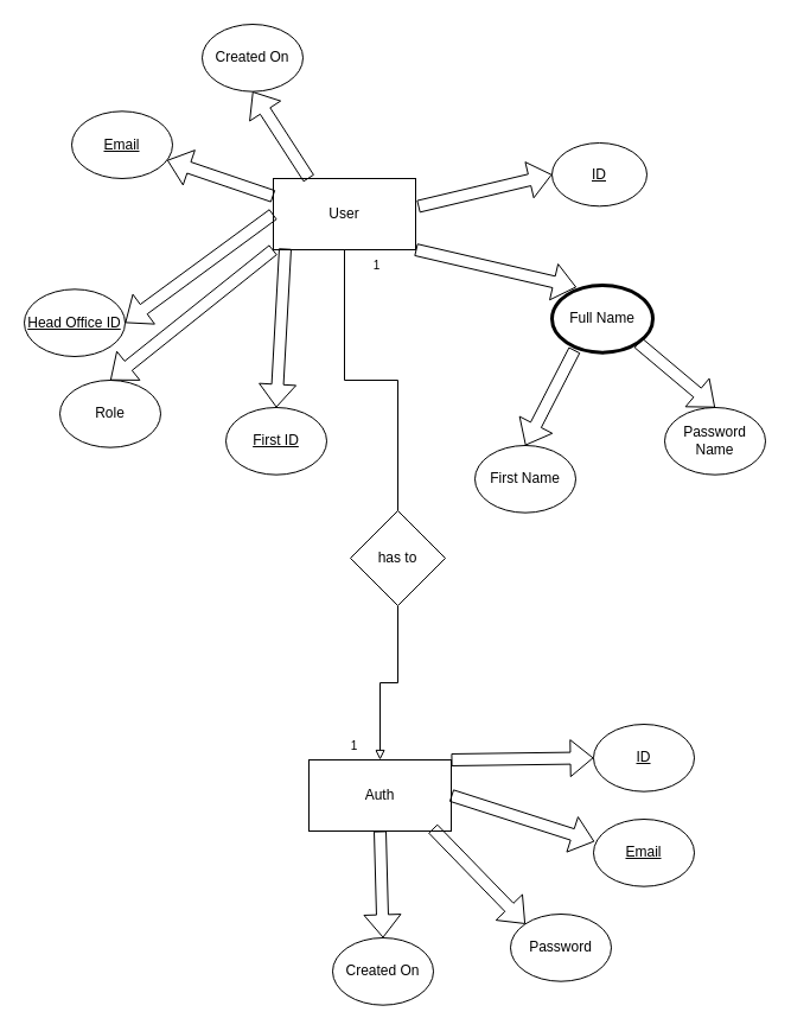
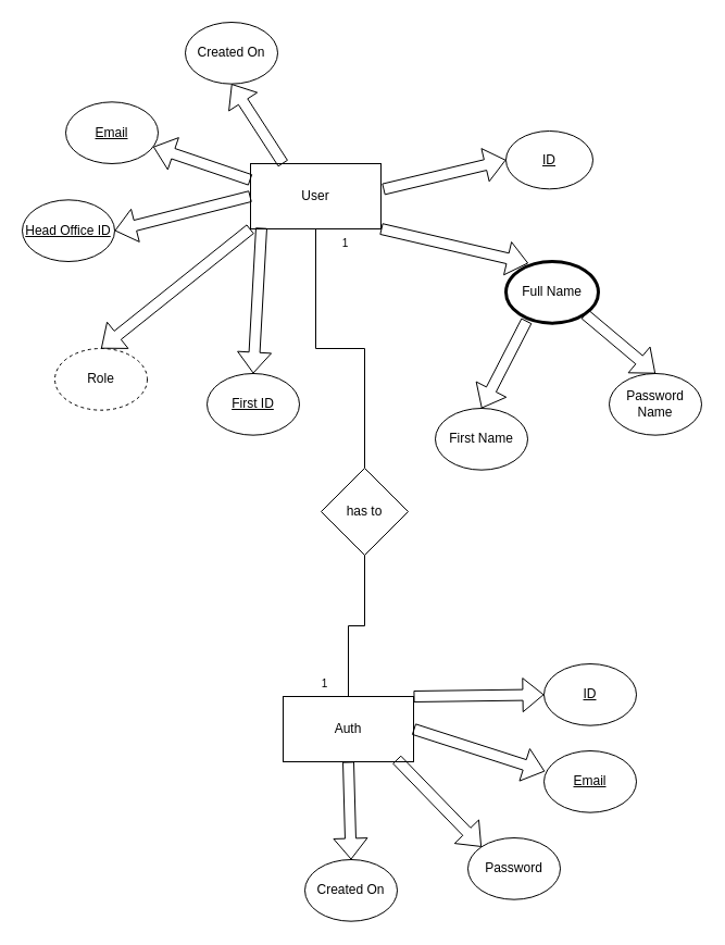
- <mxCell id="9" value="&lt;u&gt;Head Office ID&lt;/u&gt;" style="ellipse;whiteSpace=wrap;html=1;" vertex="1" parent="1"><mxGeometry x="20" y="243.33" width="85" height="56.67" as="geometry" /></mxCell>
+ <mxCell id="9" value="&lt;u&gt;Head Office ID&lt;/u&gt;" style="ellipse;whiteSpace=wrap;html=1;" vertex="1" parent="1"><mxGeometry x="20" y="183.33" width="85" height="56.67" as="geometry" /></mxCell>
- <mxCell id="7" value="Role" style="ellipse;whiteSpace=wrap;html=1;" vertex="1" parent="1"><mxGeometry x="50" y="320" width="85" height="56.67" as="geometry" /></mxCell>
+ <mxCell id="7" value="Role" style="ellipse;whiteSpace=wrap;html=1;dashed=1;" vertex="1" parent="1"><mxGeometry x="50" y="320" width="85" height="56.67" as="geometry" /></mxCell>
- <mxCell id="31" value="" style="edgeStyle=orthogonalEdgeStyle;rounded=0;orthogonalLoop=1;jettySize=auto;html=1;endArrow=block;endFill=0;" edge="1" parent="1" source="32" target="21"><mxGeometry relative="1" as="geometry" /></mxCell>
+ <mxCell id="31" value="" style="edgeStyle=orthogonalEdgeStyle;rounded=0;orthogonalLoop=1;jettySize=auto;html=1;endArrow=none;endFill=0;" edge="1" parent="1" source="32" target="21"><mxGeometry relative="1" as="geometry" /></mxCell>
